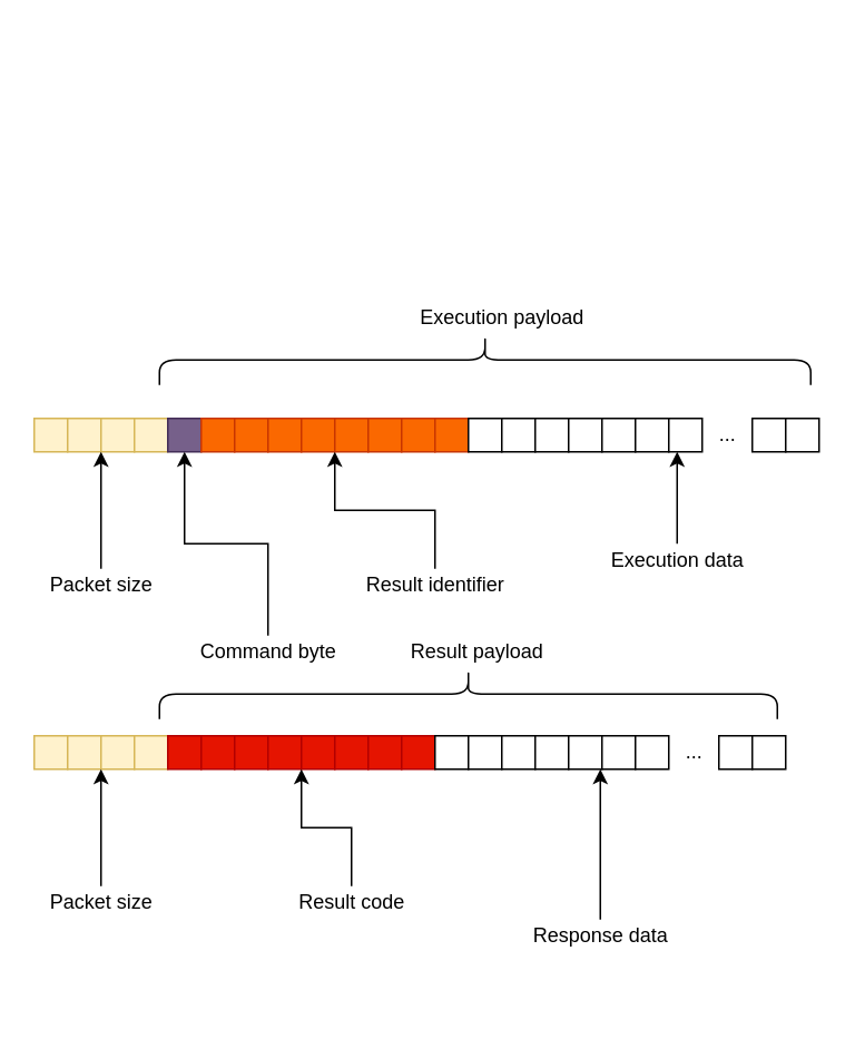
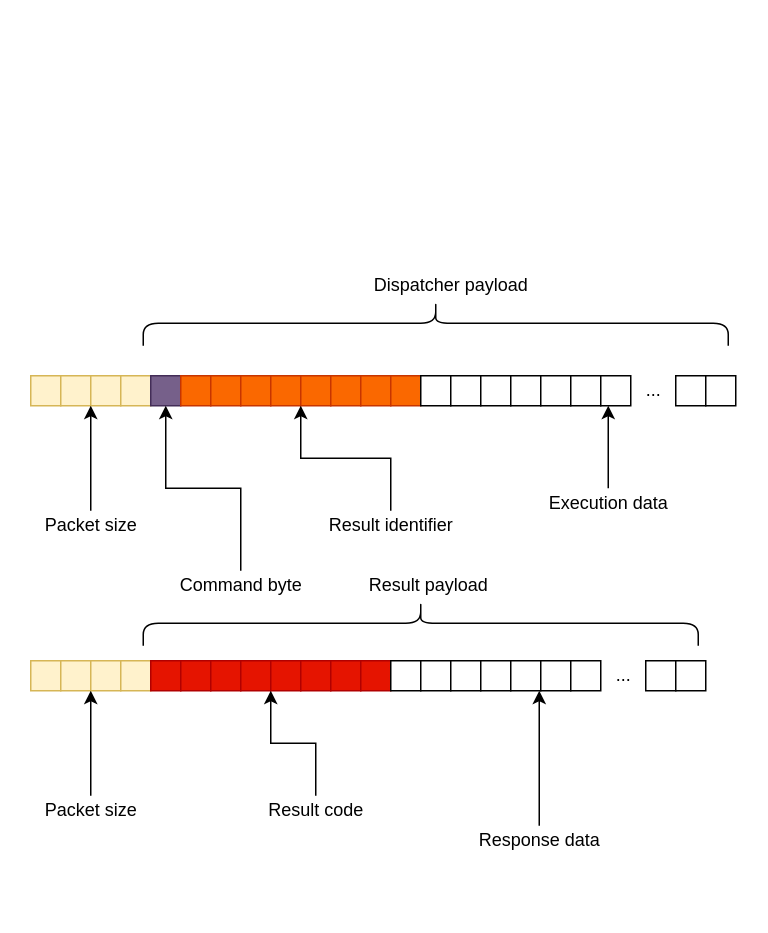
- <mxCell id="34" value="Execution payload" style="text;html=1;align=center;verticalAlign=middle;resizable=0;points=[];autosize=1;strokeColor=none;fillColor=none;" vertex="1" parent="1"><mxGeometry x="240" y="180" width="120" height="20" as="geometry" /></mxCell>
+ <mxCell id="34" value="Dispatcher payload" style="text;html=1;align=center;verticalAlign=middle;resizable=0;points=[];autosize=1;strokeColor=none;fillColor=none;" vertex="1" parent="1"><mxGeometry x="240" y="180" width="120" height="20" as="geometry" /></mxCell>
